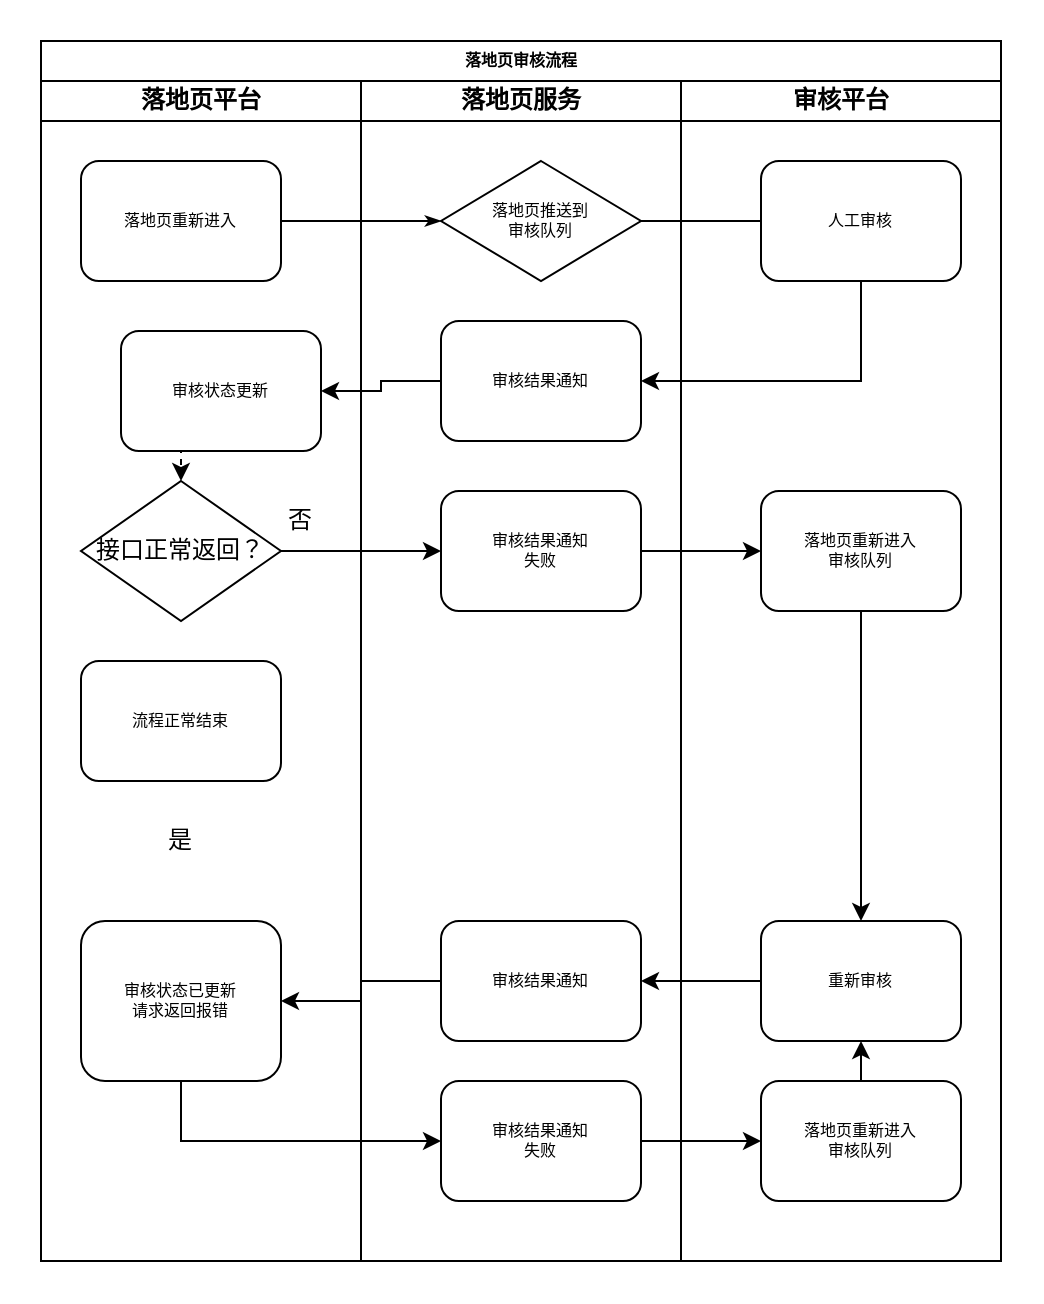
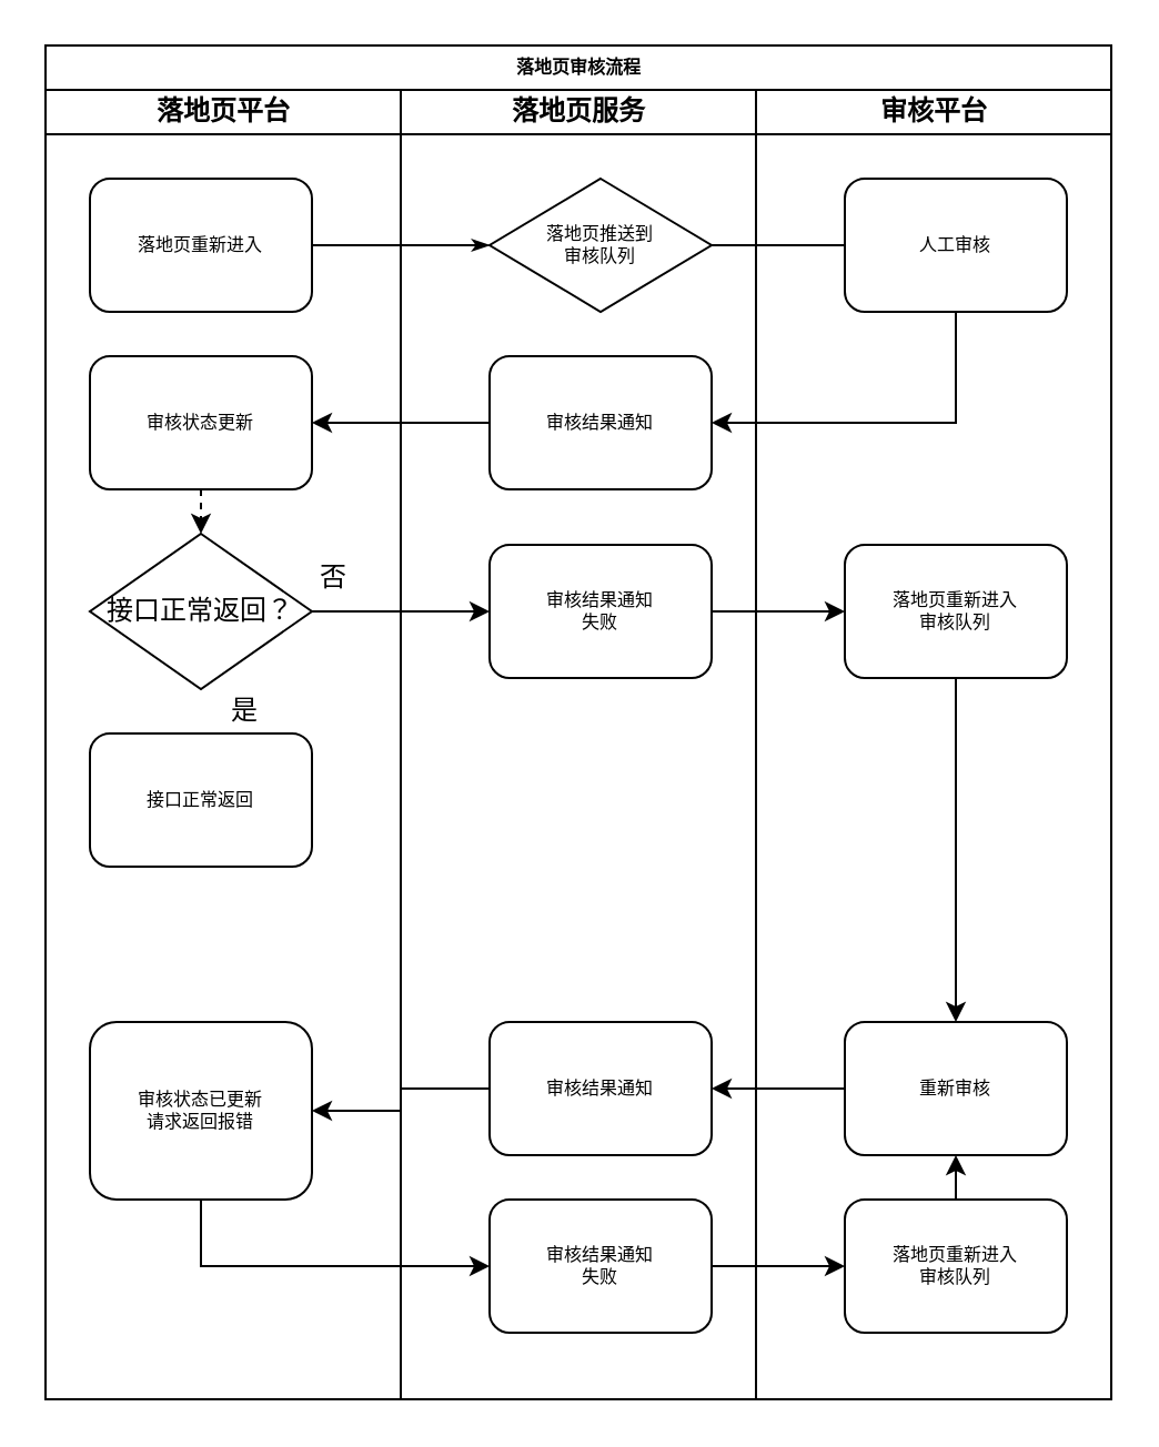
- <mxCell id="7" value="审核状态更新" style="rounded=1;whiteSpace=wrap;html=1;shadow=0;labelBackgroundColor=none;strokeWidth=1;fontFamily=Verdana;fontSize=8;align=center;" vertex="1" parent="4"><mxGeometry x="40" y="125" width="100" height="60" as="geometry" /></mxCell>
+ <mxCell id="7" value="审核状态更新" style="rounded=1;whiteSpace=wrap;html=1;shadow=0;labelBackgroundColor=none;strokeWidth=1;fontFamily=Verdana;fontSize=8;align=center;" vertex="1" parent="4"><mxGeometry x="20" y="120" width="100" height="60" as="geometry" /></mxCell>
- <mxCell id="6" value="流程正常结束" style="rounded=1;whiteSpace=wrap;html=1;shadow=0;labelBackgroundColor=none;strokeWidth=1;fontFamily=Verdana;fontSize=8;align=center;" vertex="1" parent="4"><mxGeometry x="20" y="290" width="100" height="60" as="geometry" /></mxCell>
+ <mxCell id="6" value="接口正常返回" style="rounded=1;whiteSpace=wrap;html=1;shadow=0;labelBackgroundColor=none;strokeWidth=1;fontFamily=Verdana;fontSize=8;align=center;" vertex="1" parent="4"><mxGeometry x="20" y="290" width="100" height="60" as="geometry" /></mxCell>
- <mxCell id="10" value="是" style="text;html=1;strokeColor=none;fillColor=none;align=center;verticalAlign=middle;whiteSpace=wrap;rounded=0;" vertex="1" parent="4"><mxGeometry x="50" y="370" width="40" height="20" as="geometry" /></mxCell>
+ <mxCell id="10" value="是" style="text;html=1;strokeColor=none;fillColor=none;align=center;verticalAlign=middle;whiteSpace=wrap;rounded=0;" vertex="1" parent="4"><mxGeometry x="70" y="270" width="40" height="20" as="geometry" /></mxCell>
